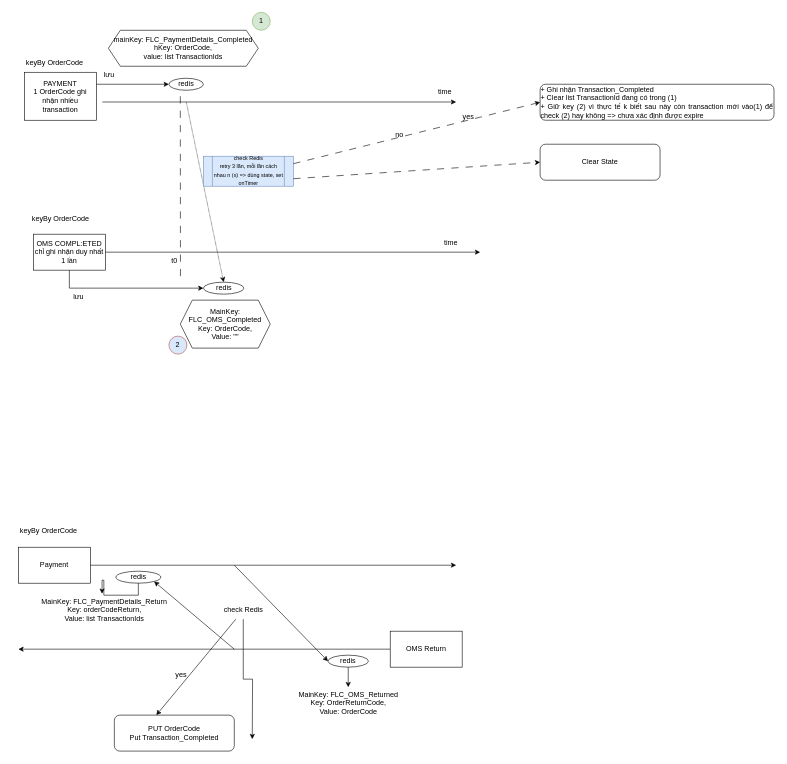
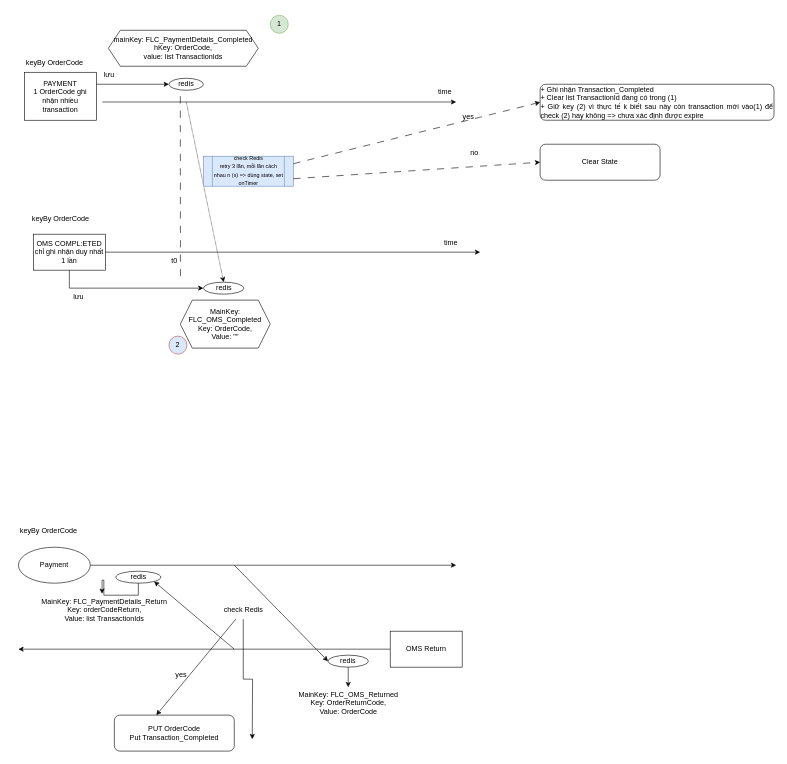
- <mxCell id="36" value="1" style="ellipse;whiteSpace=wrap;html=1;aspect=fixed;fillColor=#d5e8d4;strokeColor=#82b366;" parent="1" vertex="1"><mxGeometry x="420" y="20" width="30" height="30" as="geometry" /></mxCell>
+ <mxCell id="36" value="1" style="ellipse;whiteSpace=wrap;html=1;aspect=fixed;fillColor=#d5e8d4;strokeColor=#82b366;" parent="1" vertex="1"><mxGeometry x="450" y="25" width="30" height="30" as="geometry" /></mxCell>
- <mxCell id="39" value="&lt;div&gt;no&lt;/div&gt;" style="text;html=1;align=center;verticalAlign=middle;resizable=0;points=[];autosize=1;strokeColor=none;fillColor=none;" parent="1" vertex="1"><mxGeometry x="645" y="210" width="40" height="30" as="geometry" /></mxCell>
+ <mxCell id="39" value="&lt;div&gt;no&lt;/div&gt;" style="text;html=1;align=center;verticalAlign=middle;resizable=0;points=[];autosize=1;strokeColor=none;fillColor=none;" parent="1" vertex="1"><mxGeometry x="770" y="240" width="40" height="30" as="geometry" /></mxCell>
- <mxCell id="15" value="Payment" style="rounded=0;whiteSpace=wrap;html=1;" parent="1" vertex="1"><mxGeometry x="30" y="912" width="120" height="60" as="geometry" /></mxCell>
+ <mxCell id="15" value="Payment" style="ellipse;whiteSpace=wrap;html=1;" parent="1" vertex="1"><mxGeometry x="30" y="912" width="120" height="60" as="geometry" /></mxCell>
